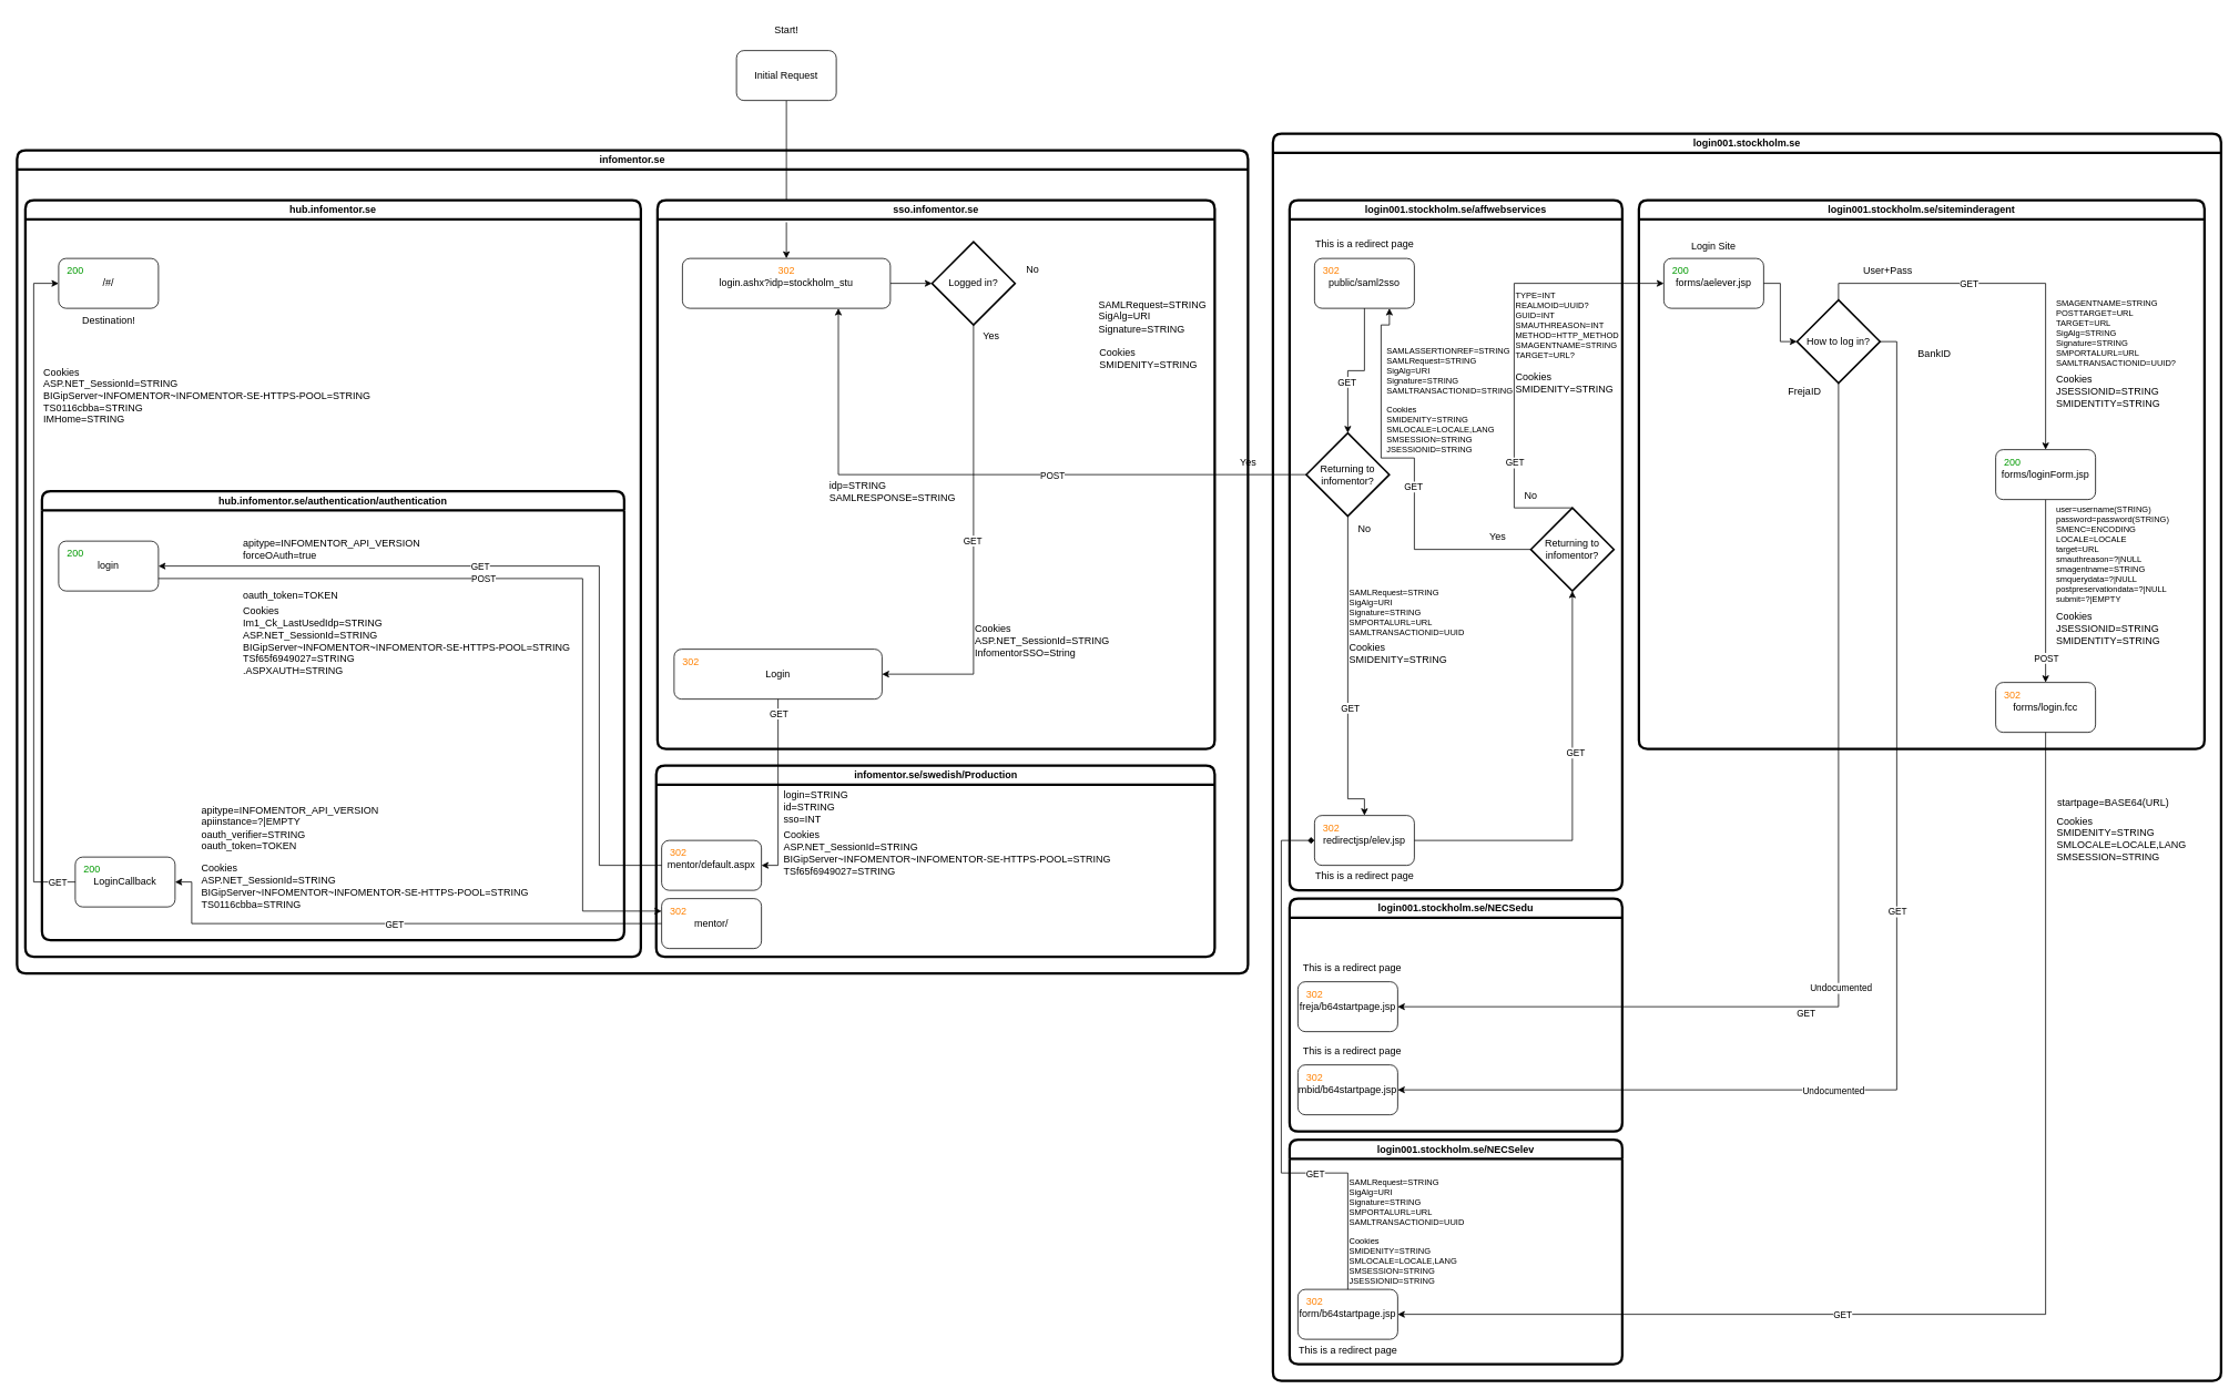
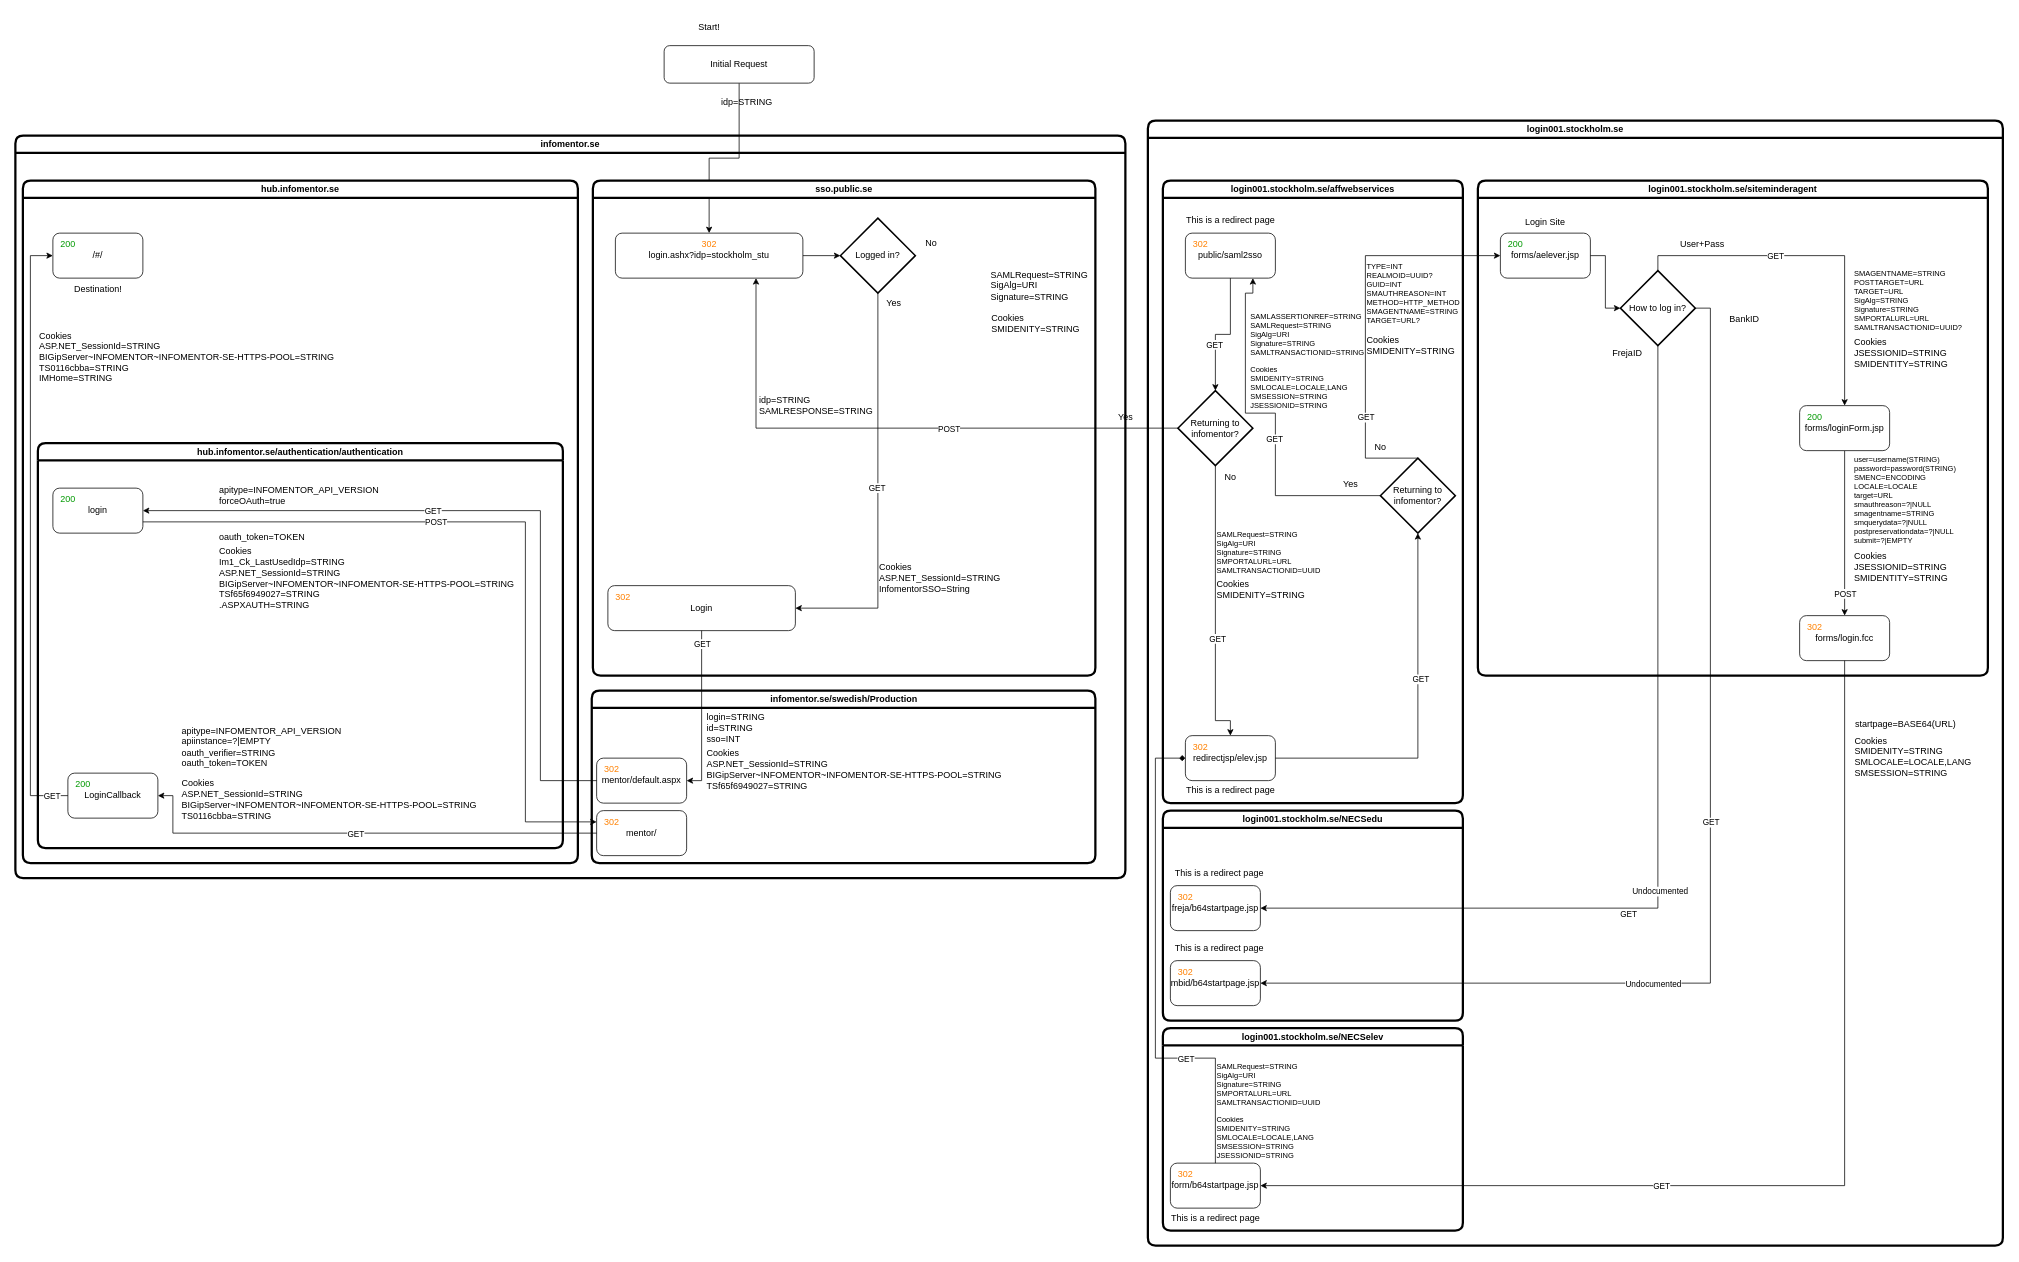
- <mxCell id="35" value="Initial Request" style="rounded=1;whiteSpace=wrap;html=1;" vertex="1" parent="1"><mxGeometry x="885" y="60" width="120" height="60" as="geometry" /></mxCell>
+ <mxCell id="35" value="Initial Request" style="rounded=1;whiteSpace=wrap;html=1;" vertex="1" parent="1"><mxGeometry x="885" y="60" width="200" height="50" as="geometry" /></mxCell>
+ <mxCell id="49" value="idp=STRING" style="text;html=1;align=center;verticalAlign=middle;resizable=0;points=[];autosize=1;strokeColor=none;fillColor=none;" vertex="1" parent="1"><mxGeometry x="950" y="120" width="90" height="30" as="geometry" /></mxCell>
- <mxCell id="36" value="&lt;div&gt;sso.infomentor.se&lt;/div&gt;" style="swimlane;whiteSpace=wrap;html=1;border-radius=10;rounded=1;glass=0;shadow=0;strokeWidth=3;" vertex="1" parent="1"><mxGeometry x="790" y="240" width="670" height="660" as="geometry"><mxRectangle x="-150" y="140" width="140" height="30" as="alternateBounds" /></mxGeometry></mxCell>
+ <mxCell id="36" value="&lt;div&gt;sso.public.se&lt;/div&gt;" style="swimlane;whiteSpace=wrap;html=1;border-radius=10;rounded=1;glass=0;shadow=0;strokeWidth=3;" vertex="1" parent="1"><mxGeometry x="790" y="240" width="670" height="660" as="geometry"><mxRectangle x="-150" y="140" width="140" height="30" as="alternateBounds" /></mxGeometry></mxCell>
- <mxCell id="47" value="idp=STRING&lt;br&gt;SAMLRESPONSE=STRING" style="text;html=1;align=left;verticalAlign=middle;resizable=0;points=[];autosize=1;strokeColor=none;fillColor=none;" vertex="1" parent="36"><mxGeometry x="205" y="330" width="170" height="40" as="geometry" /></mxCell>
+ <mxCell id="47" value="idp=STRING&lt;br&gt;SAMLRESPONSE=STRING" style="text;html=1;align=left;verticalAlign=middle;resizable=0;points=[];autosize=1;strokeColor=none;fillColor=none;" vertex="1" parent="36"><mxGeometry x="220" y="280" width="170" height="40" as="geometry" /></mxCell>
